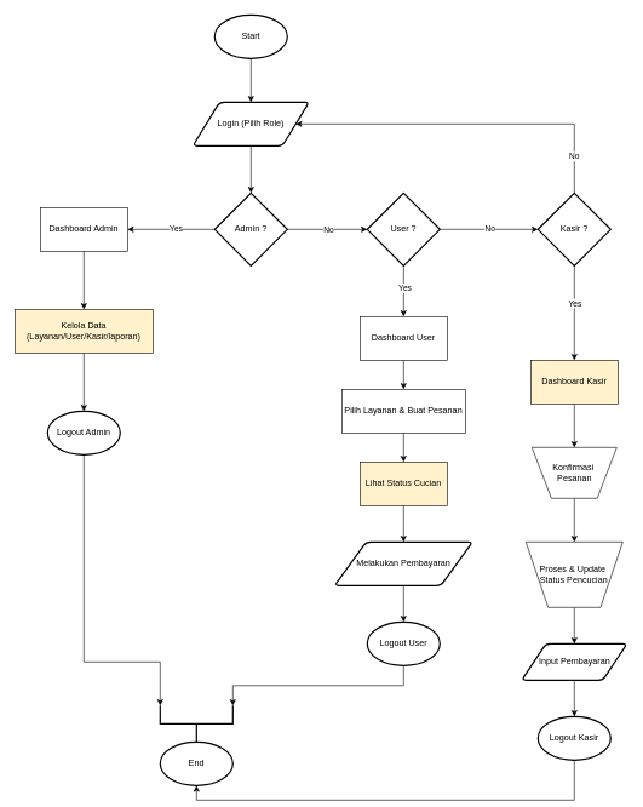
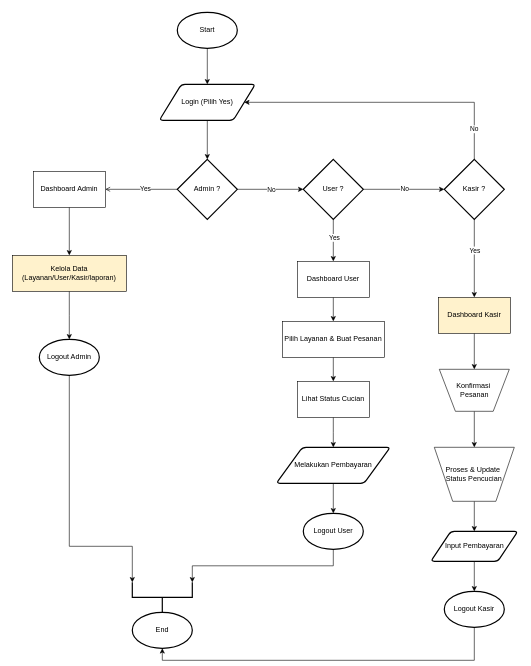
- <mxCell id="43" value="Login (Pilih Role)" style="shape=parallelogram;html=1;strokeWidth=2;perimeter=parallelogramPerimeter;whiteSpace=wrap;rounded=1;arcSize=12;size=0.23;" parent="1" vertex="1"><mxGeometry x="265" y="140" width="160" height="60" as="geometry" /></mxCell>
+ <mxCell id="43" value="Login (Pilih Yes)" style="shape=parallelogram;html=1;strokeWidth=2;perimeter=parallelogramPerimeter;whiteSpace=wrap;rounded=1;arcSize=12;size=0.23;" parent="1" vertex="1"><mxGeometry x="265" y="140" width="160" height="60" as="geometry" /></mxCell>
- <mxCell id="23" style="edgeStyle=orthogonalEdgeStyle;rounded=0;orthogonalLoop=1;jettySize=auto;html=1;exitX=0;exitY=0.5;exitDx=0;exitDy=0;exitPerimeter=0;entryX=1;entryY=0.5;entryDx=0;entryDy=0;" parent="1" source="25" target="5" edge="1"><mxGeometry relative="1" as="geometry" /></mxCell>
+ <mxCell id="23" style="edgeStyle=orthogonalEdgeStyle;rounded=0;orthogonalLoop=1;jettySize=auto;html=1;exitX=0;exitY=0.5;exitDx=0;exitDy=0;exitPerimeter=0;entryX=1;entryY=0.5;entryDx=0;entryDy=0;endArrow=open;" parent="1" source="25" target="5" edge="1"><mxGeometry relative="1" as="geometry" /></mxCell>
- <mxCell id="17" value="Lihat Status Cucian" style="rounded=0;whiteSpace=wrap;html=1;fillColor=#fff2cc;" parent="1" vertex="1"><mxGeometry x="495" y="635" width="120" height="60" as="geometry" /></mxCell>
+ <mxCell id="17" value="Lihat Status Cucian" style="rounded=0;whiteSpace=wrap;html=1;" parent="1" vertex="1"><mxGeometry x="495" y="635" width="120" height="60" as="geometry" /></mxCell>
